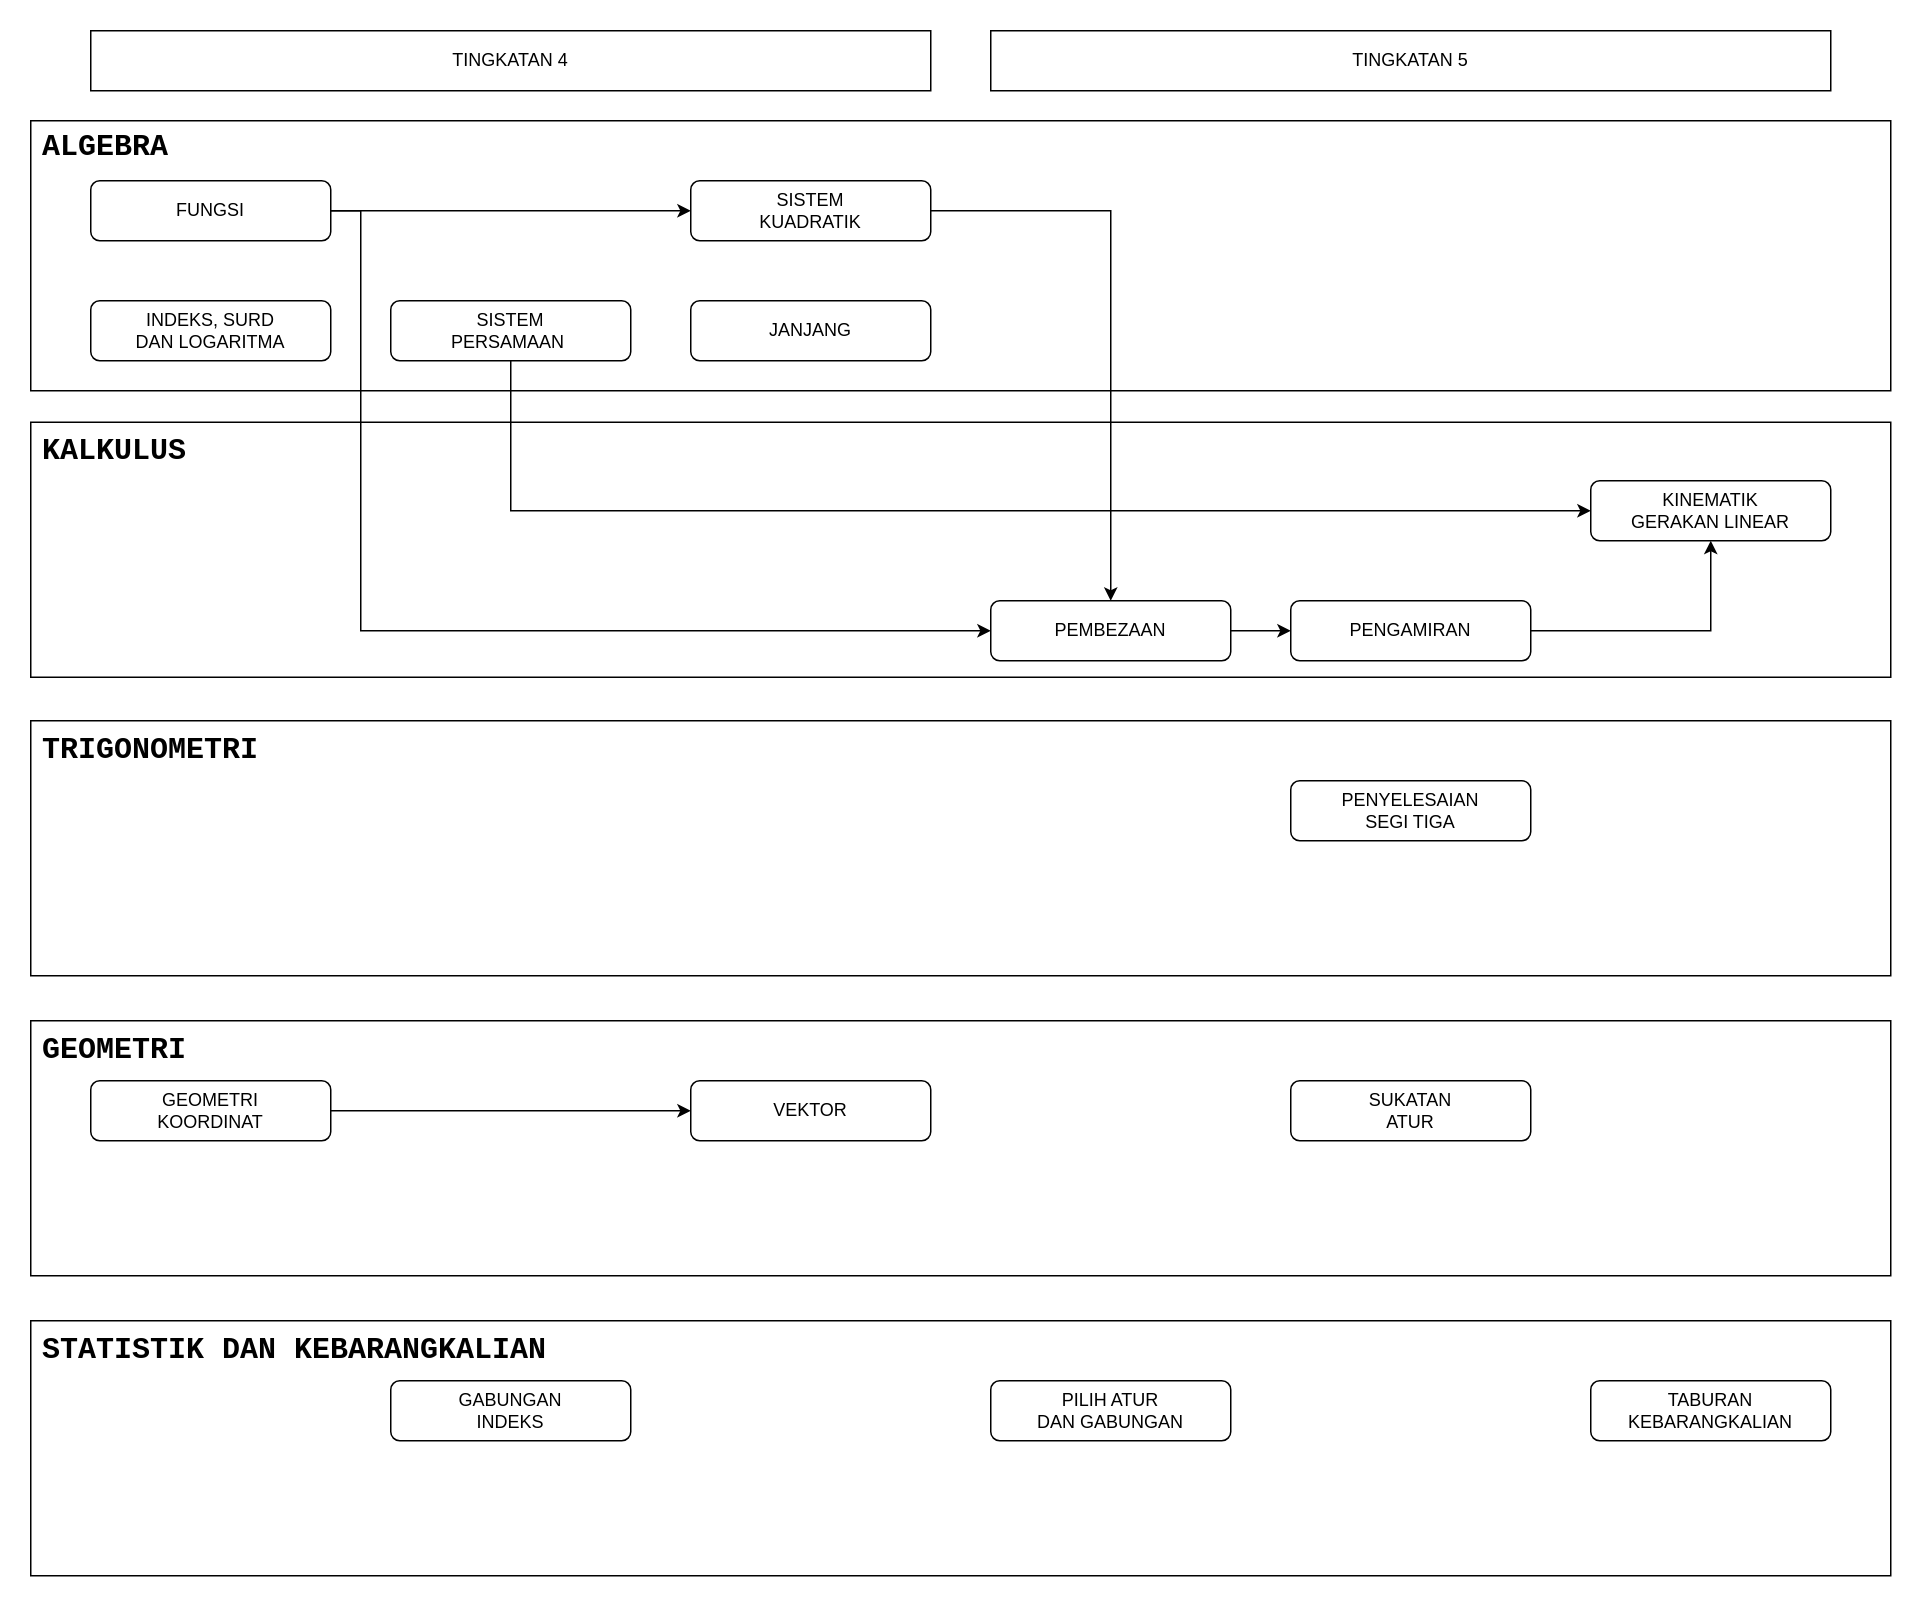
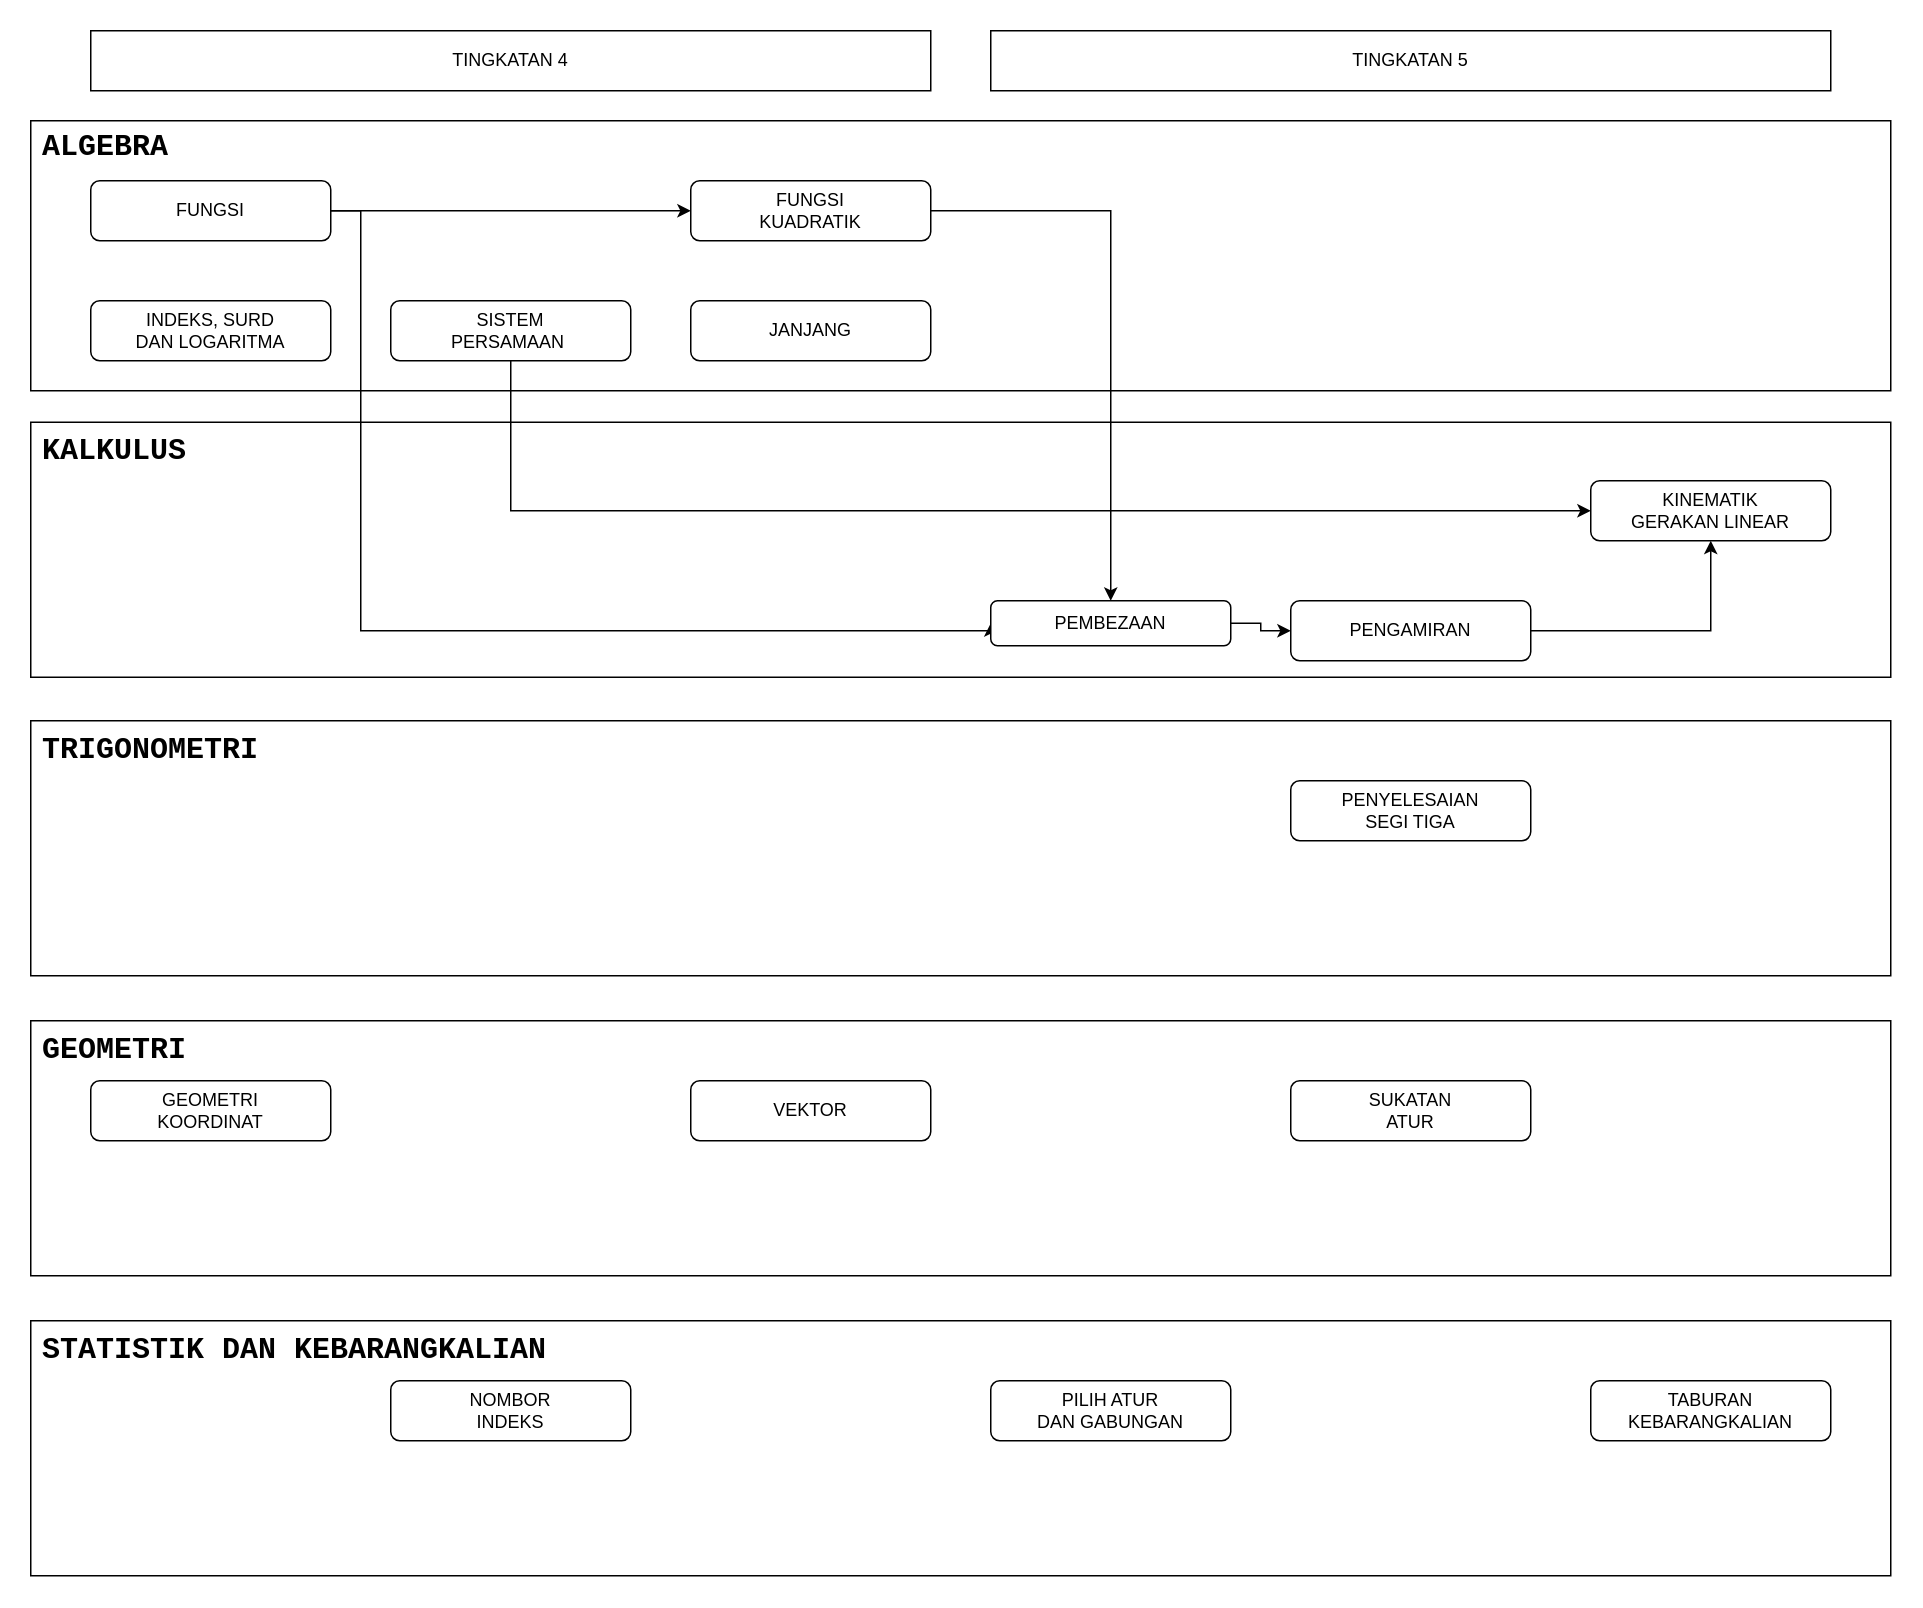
- <mxCell id="11" value="SISTEM &lt;br&gt;KUADRATIK" style="rounded=1;whiteSpace=wrap;html=1;" parent="1" vertex="1"><mxGeometry x="460" y="120" width="160" height="40" as="geometry" /></mxCell>
+ <mxCell id="11" value="FUNGSI &lt;br&gt;KUADRATIK" style="rounded=1;whiteSpace=wrap;html=1;" parent="1" vertex="1"><mxGeometry x="460" y="120" width="160" height="40" as="geometry" /></mxCell>
- <mxCell id="17" value="PEMBEZAAN" style="rounded=1;whiteSpace=wrap;html=1;" parent="1" vertex="1"><mxGeometry x="660" y="400" width="160" height="40" as="geometry" /></mxCell>
+ <mxCell id="17" value="PEMBEZAAN" style="rounded=1;whiteSpace=wrap;html=1;" parent="1" vertex="1"><mxGeometry x="660" y="400" width="160" height="30" as="geometry" /></mxCell>
- <mxCell id="25" style="edgeStyle=orthogonalEdgeStyle;rounded=0;orthogonalLoop=1;jettySize=auto;html=1;" edge="1" parent="1" source="26" target="27"><mxGeometry relative="1" as="geometry" /></mxCell>
- <mxCell id="24" value="GABUNGAN &lt;br&gt;INDEKS" style="rounded=1;whiteSpace=wrap;html=1;" parent="1" vertex="1"><mxGeometry x="260" y="920" width="160" height="40" as="geometry" /></mxCell>
+ <mxCell id="24" value="NOMBOR &lt;br&gt;INDEKS" style="rounded=1;whiteSpace=wrap;html=1;" parent="1" vertex="1"><mxGeometry x="260" y="920" width="160" height="40" as="geometry" /></mxCell>
